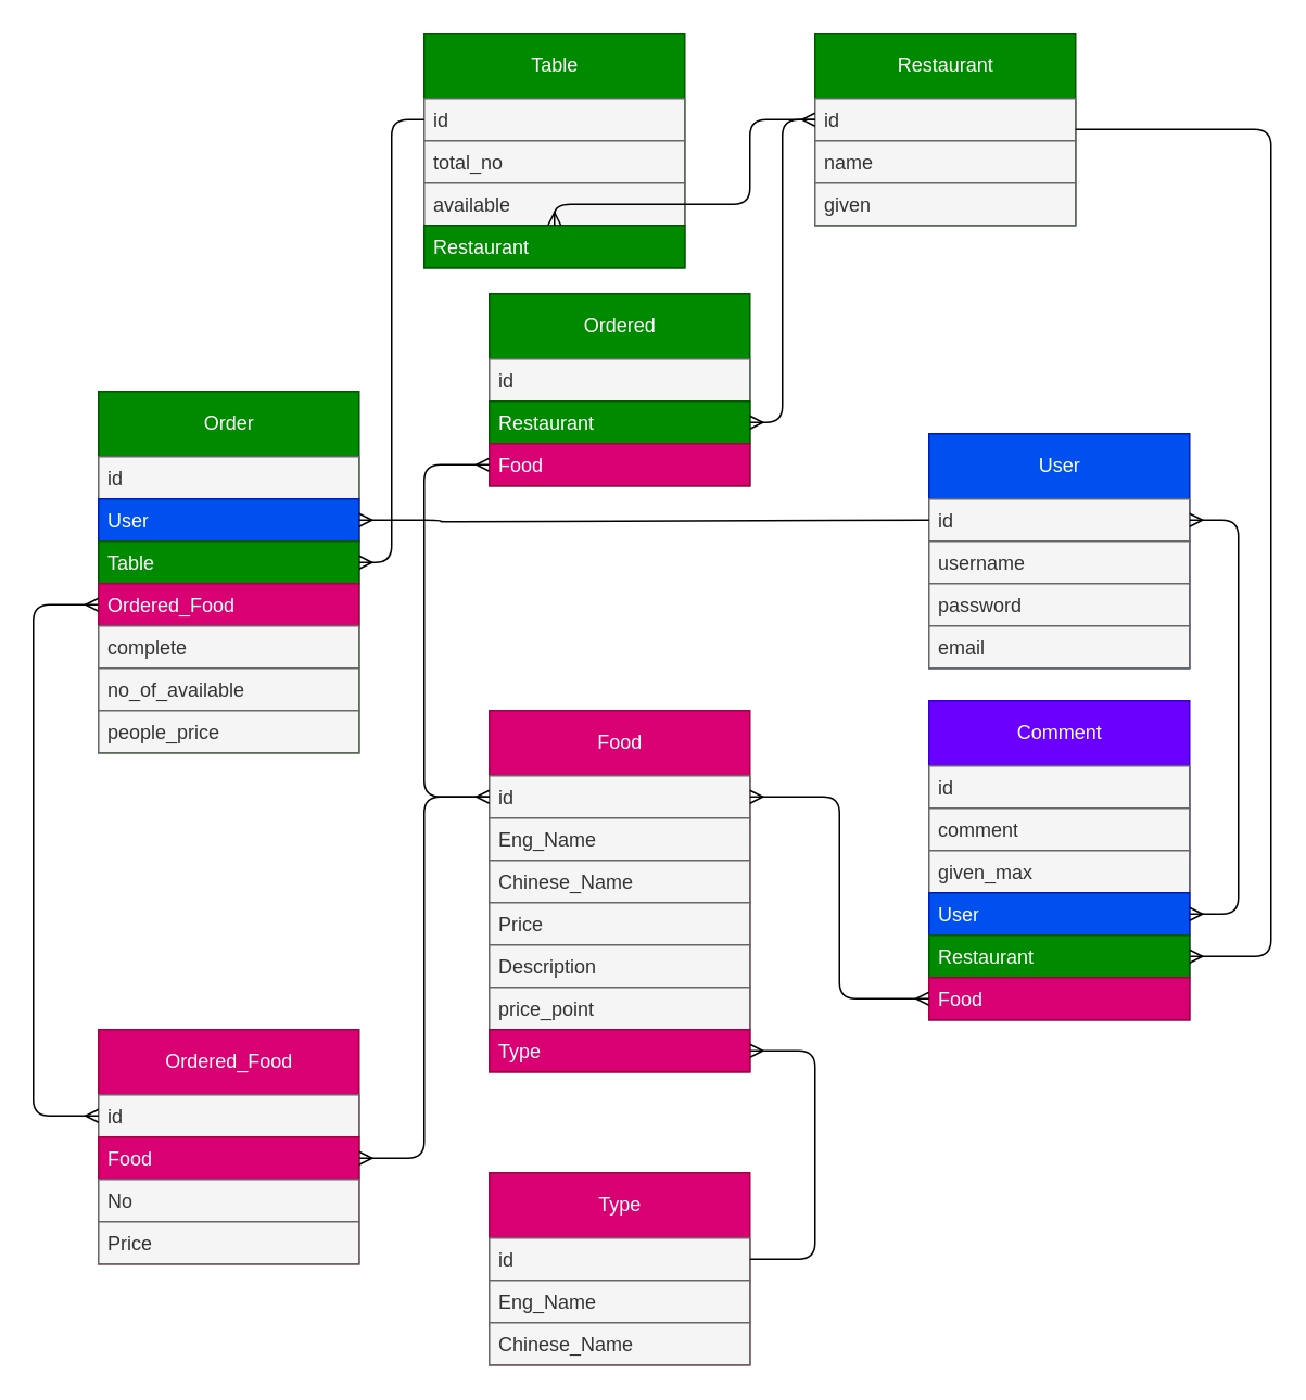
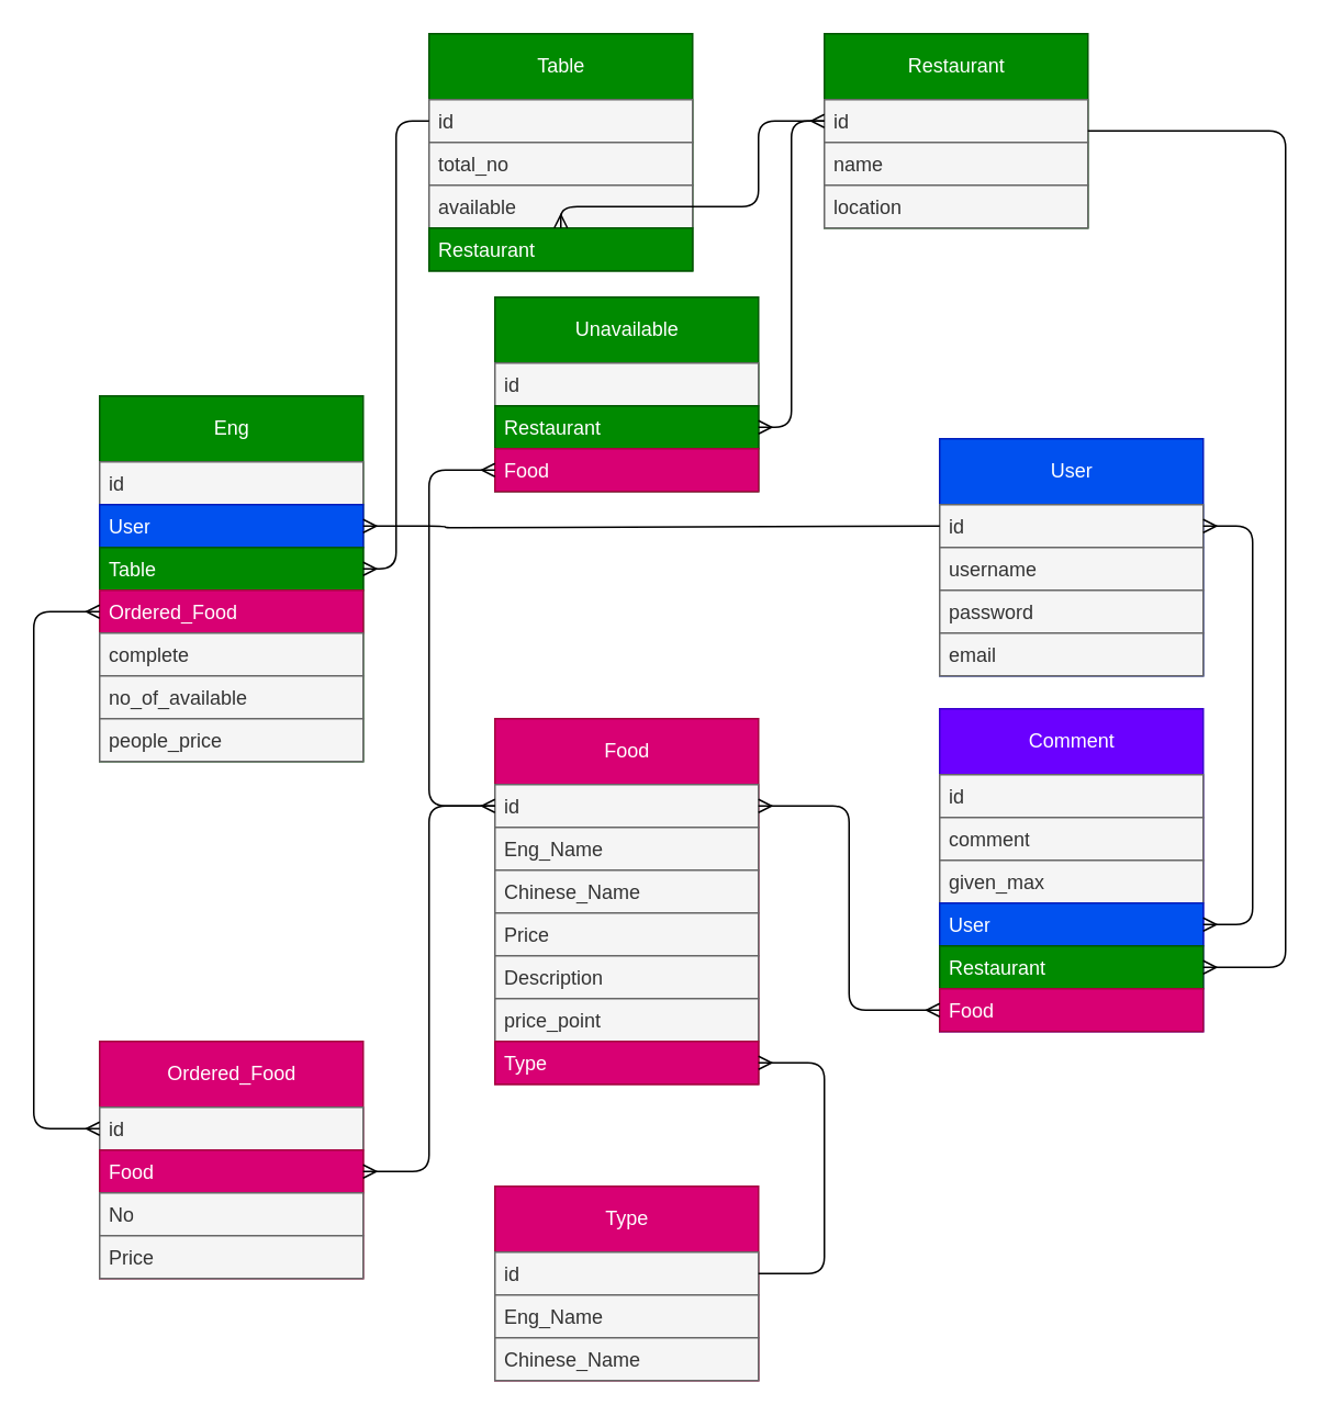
- <mxCell id="54" value="given" style="text;strokeColor=#666666;fillColor=#f5f5f5;align=left;verticalAlign=top;spacingLeft=4;spacingRight=4;overflow=hidden;rotatable=0;points=[[0,0.5],[1,0.5]];portConstraint=eastwest;whiteSpace=wrap;html=1;fontColor=#333333;" parent="51" vertex="1"><mxGeometry y="92" width="160" height="26" as="geometry" /></mxCell>
+ <mxCell id="54" value="location" style="text;strokeColor=#666666;fillColor=#f5f5f5;align=left;verticalAlign=top;spacingLeft=4;spacingRight=4;overflow=hidden;rotatable=0;points=[[0,0.5],[1,0.5]];portConstraint=eastwest;whiteSpace=wrap;html=1;fontColor=#333333;" parent="51" vertex="1"><mxGeometry y="92" width="160" height="26" as="geometry" /></mxCell>
- <mxCell id="57" value="Ordered" style="swimlane;fontStyle=0;childLayout=stackLayout;horizontal=1;startSize=40;fillColor=#008a00;horizontalStack=0;resizeParent=1;resizeParentMax=0;resizeLast=0;collapsible=1;marginBottom=0;html=1;strokeColor=#005700;fontColor=#ffffff;" parent="1" vertex="1"><mxGeometry x="300" y="180" width="160" height="118" as="geometry"><mxRectangle x="240" y="80" width="120" height="40" as="alternateBounds" /></mxGeometry></mxCell>
+ <mxCell id="57" value="Unavailable" style="swimlane;fontStyle=0;childLayout=stackLayout;horizontal=1;startSize=40;fillColor=#008a00;horizontalStack=0;resizeParent=1;resizeParentMax=0;resizeLast=0;collapsible=1;marginBottom=0;html=1;strokeColor=#005700;fontColor=#ffffff;" parent="1" vertex="1"><mxGeometry x="300" y="180" width="160" height="118" as="geometry"><mxRectangle x="240" y="80" width="120" height="40" as="alternateBounds" /></mxGeometry></mxCell>
- <mxCell id="7" value="Order" style="swimlane;fontStyle=0;childLayout=stackLayout;horizontal=1;startSize=40;fillColor=#008a00;horizontalStack=0;resizeParent=1;resizeParentMax=0;resizeLast=0;collapsible=1;marginBottom=0;html=1;strokeColor=#005700;fontColor=#ffffff;" parent="1" vertex="1"><mxGeometry x="60" y="240" width="160" height="222" as="geometry"><mxRectangle x="240" y="80" width="120" height="40" as="alternateBounds" /></mxGeometry></mxCell>
+ <mxCell id="7" value="Eng" style="swimlane;fontStyle=0;childLayout=stackLayout;horizontal=1;startSize=40;fillColor=#008a00;horizontalStack=0;resizeParent=1;resizeParentMax=0;resizeLast=0;collapsible=1;marginBottom=0;html=1;strokeColor=#005700;fontColor=#ffffff;" parent="1" vertex="1"><mxGeometry x="60" y="240" width="160" height="222" as="geometry"><mxRectangle x="240" y="80" width="120" height="40" as="alternateBounds" /></mxGeometry></mxCell>
